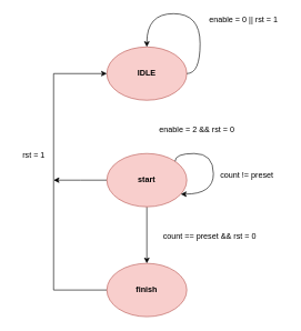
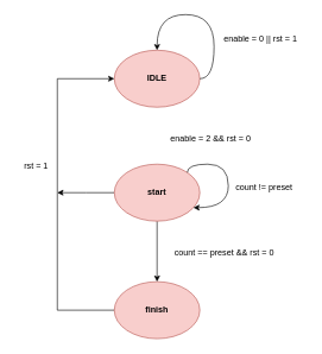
- <mxCell id="10" value="enable = 0 || rst = 1" style="text;html=1;align=center;verticalAlign=middle;resizable=0;points=[];autosize=1;strokeColor=none;fillColor=none;" vertex="1" parent="1"><mxGeometry x="300" y="15" width="130" height="30" as="geometry" /></mxCell>
+ <mxCell id="10" value="enable = 0 || rst = 1" style="text;html=1;align=center;verticalAlign=middle;resizable=0;points=[];autosize=1;strokeColor=none;fillColor=none;" vertex="1" parent="1"><mxGeometry x="300" y="40" width="130" height="30" as="geometry" /></mxCell>
